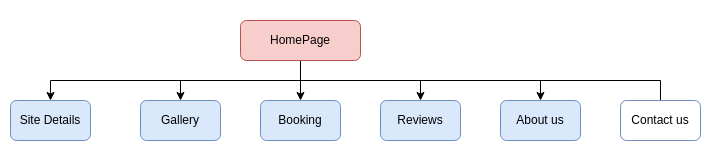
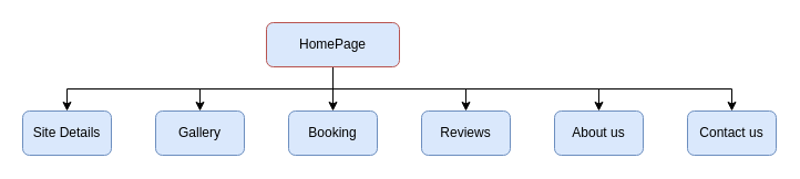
- <mxCell id="8" value="HomePage" style="rounded=1;whiteSpace=wrap;html=1;fillColor=#f8cecc;strokeColor=#b85450;" vertex="1" parent="1"><mxGeometry x="240" y="20" width="120" height="40" as="geometry" /></mxCell>
+ <mxCell id="8" value="HomePage" style="rounded=1;whiteSpace=wrap;html=1;fillColor=#dae8fc;strokeColor=#b85450;" vertex="1" parent="1"><mxGeometry x="240" y="20" width="120" height="40" as="geometry" /></mxCell>
- <mxCell id="7" style="edgeStyle=orthogonalEdgeStyle;rounded=0;orthogonalLoop=1;jettySize=auto;html=1;exitX=0.5;exitY=1;exitDx=0;exitDy=0;entryX=0.5;entryY=0;entryDx=0;entryDy=0;endArrow=none;" edge="1" parent="1" source="8" target="14"><mxGeometry relative="1" as="geometry" /></mxCell>
+ <mxCell id="7" style="edgeStyle=orthogonalEdgeStyle;rounded=0;orthogonalLoop=1;jettySize=auto;html=1;exitX=0.5;exitY=1;exitDx=0;exitDy=0;entryX=0.5;entryY=0;entryDx=0;entryDy=0;" edge="1" parent="1" source="8" target="14"><mxGeometry relative="1" as="geometry" /></mxCell>
- <mxCell id="9" value="Site Details" style="rounded=1;whiteSpace=wrap;html=1;fillColor=#dae8fc;strokeColor=#6c8ebf;" vertex="1" parent="1"><mxGeometry x="10" y="100" width="80" height="40" as="geometry" /></mxCell>
+ <mxCell id="9" value="Site Details" style="rounded=1;whiteSpace=wrap;html=1;fillColor=#dae8fc;strokeColor=#6c8ebf;" vertex="1" parent="1"><mxGeometry x="20" y="100" width="80" height="40" as="geometry" /></mxCell>
- <mxCell id="14" value="Contact us" style="rounded=1;whiteSpace=wrap;html=1;fillColor=#ffffff;strokeColor=#6c8ebf;" vertex="1" parent="1"><mxGeometry x="620" y="100" width="80" height="40" as="geometry" /></mxCell>
+ <mxCell id="14" value="Contact us" style="rounded=1;whiteSpace=wrap;html=1;fillColor=#dae8fc;strokeColor=#6c8ebf;" vertex="1" parent="1"><mxGeometry x="620" y="100" width="80" height="40" as="geometry" /></mxCell>
